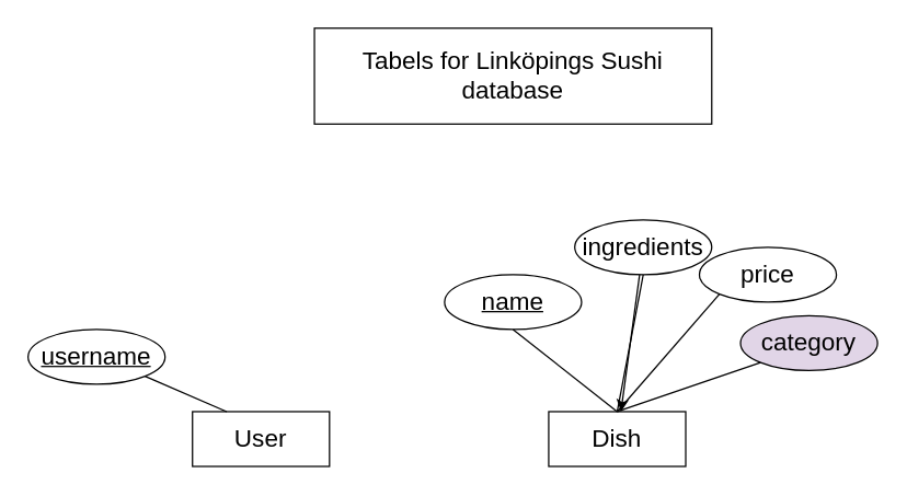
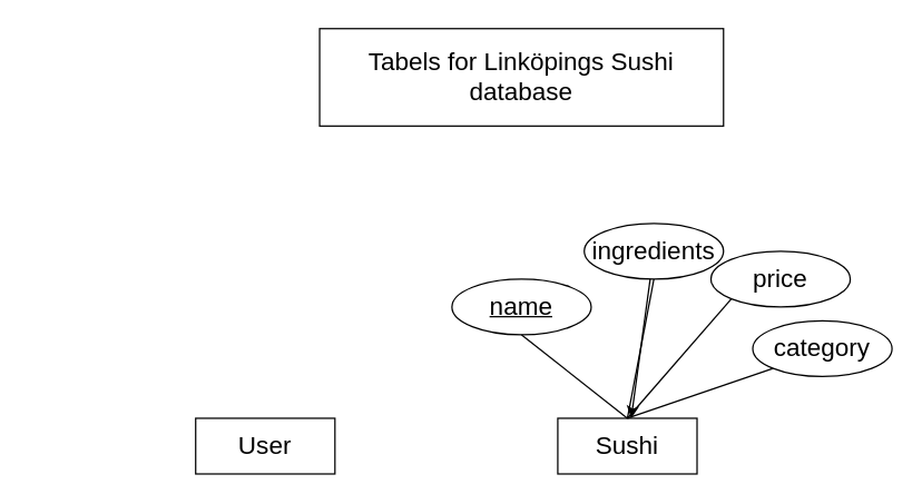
- <mxCell id="11" value="category" style="ellipse;whiteSpace=wrap;html=1;align=center;fontSize=18;fillColor=#e1d5e7;" vertex="1" parent="1"><mxGeometry x="540" y="230" width="100" height="40" as="geometry" /></mxCell>
+ <mxCell id="11" value="category" style="ellipse;whiteSpace=wrap;html=1;align=center;fontSize=18;" vertex="1" parent="1"><mxGeometry x="540" y="230" width="100" height="40" as="geometry" /></mxCell>
- <mxCell id="4" value="username" style="ellipse;whiteSpace=wrap;html=1;align=center;fontStyle=4;fontSize=18;" vertex="1" parent="1"><mxGeometry x="20" y="240" width="100" height="40" as="geometry" /></mxCell>
- <mxCell id="5" value="" style="endArrow=none;html=1;rounded=0;fontSize=18;exitX=1;exitY=1;exitDx=0;exitDy=0;entryX=0.25;entryY=0;entryDx=0;entryDy=0;" edge="1" parent="1" source="4" target="3"><mxGeometry relative="1" as="geometry"><mxPoint x="310" y="250" as="sourcePoint" /><mxPoint x="470" y="250" as="targetPoint" /></mxGeometry></mxCell>
- <mxCell id="6" value="Dish" style="whiteSpace=wrap;html=1;align=center;fontSize=18;" vertex="1" parent="1"><mxGeometry x="400" y="300" width="100" height="40" as="geometry" /></mxCell>
+ <mxCell id="6" value="Sushi" style="whiteSpace=wrap;html=1;align=center;fontSize=18;" vertex="1" parent="1"><mxGeometry x="400" y="300" width="100" height="40" as="geometry" /></mxCell>
